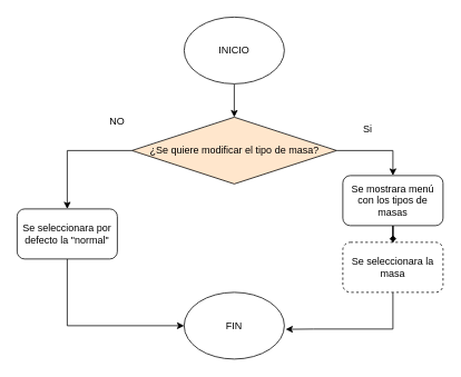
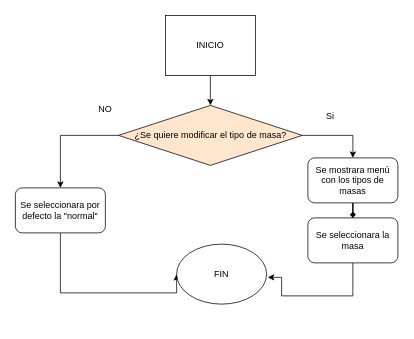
- <mxCell id="3" value="INICIO" style="ellipse;whiteSpace=wrap;html=1;" vertex="1" parent="1"><mxGeometry x="220" y="20" width="120" height="80" as="geometry" /></mxCell>
+ <mxCell id="3" value="INICIO" style="whiteSpace=wrap;html=1;rounded=0;" vertex="1" parent="1"><mxGeometry x="220" y="20" width="120" height="80" as="geometry" /></mxCell>
- <mxCell id="15" value="Se seleccionara la masa" style="rounded=1;whiteSpace=wrap;html=1;dashed=1;" vertex="1" parent="1"><mxGeometry x="410" y="290" width="120" height="60" as="geometry" /></mxCell>
+ <mxCell id="15" value="Se seleccionara la masa" style="rounded=1;whiteSpace=wrap;html=1;" vertex="1" parent="1"><mxGeometry x="410" y="290" width="120" height="60" as="geometry" /></mxCell>
- <mxCell id="13" value="FIN" style="ellipse;whiteSpace=wrap;html=1;" vertex="1" parent="1"><mxGeometry x="220" y="350" width="120" height="80" as="geometry" /></mxCell>
+ <mxCell id="13" value="FIN" style="ellipse;whiteSpace=wrap;html=1;" vertex="1" parent="1"><mxGeometry x="235" y="325" width="120" height="80" as="geometry" /></mxCell>
